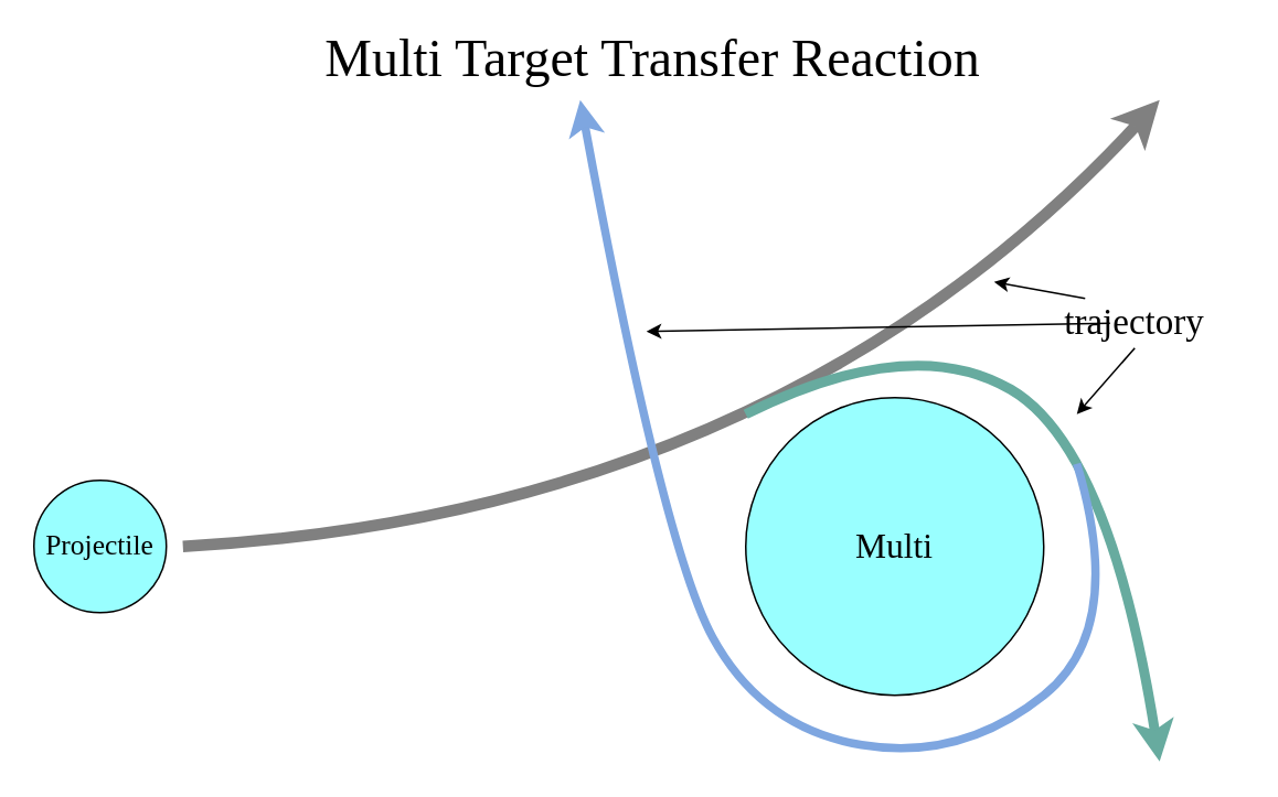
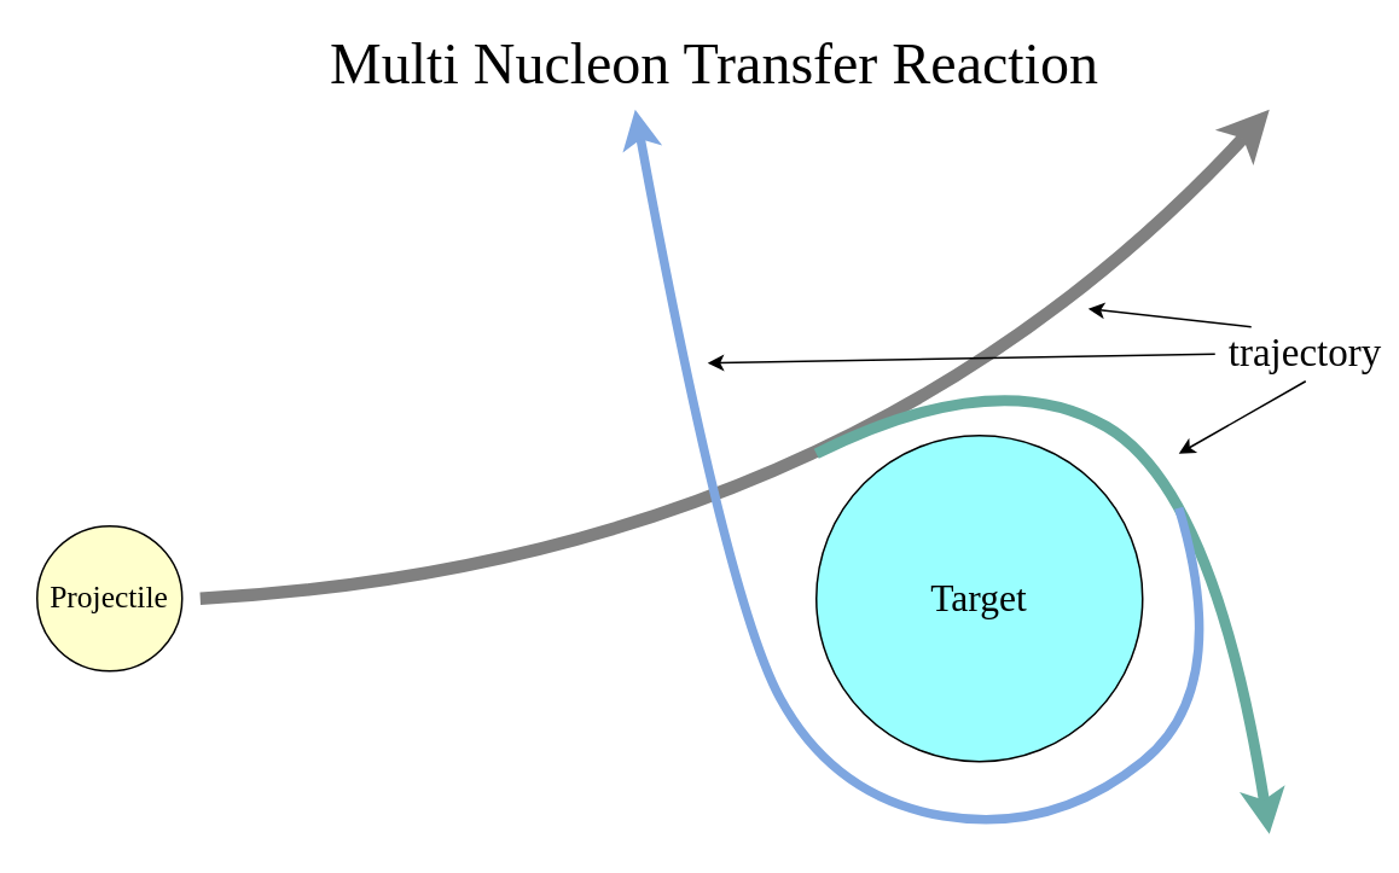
- <mxCell id="7" value="Multi Target Transfer Reaction" style="text;html=1;strokeColor=none;fillColor=none;align=center;verticalAlign=middle;whiteSpace=wrap;rounded=0;fillStyle=solid;fontFamily=Times New Roman;fontSize=32;" parent="1" vertex="1"><mxGeometry x="149" y="20" width="490" height="30" as="geometry" /></mxCell>
+ <mxCell id="7" value="Multi Nucleon Transfer Reaction" style="text;html=1;strokeColor=none;fillColor=none;align=center;verticalAlign=middle;whiteSpace=wrap;rounded=0;fillStyle=solid;fontFamily=Times New Roman;fontSize=32;" parent="1" vertex="1"><mxGeometry x="149" y="20" width="490" height="30" as="geometry" /></mxCell>
- <mxCell id="8" value="trajectory" style="text;html=1;strokeColor=none;fillColor=none;align=center;verticalAlign=middle;whiteSpace=wrap;rounded=0;fillStyle=solid;fontFamily=Times New Roman;fontSize=22;" parent="1" vertex="1"><mxGeometry x="655" y="180" width="60" height="30" as="geometry" /></mxCell>
+ <mxCell id="8" value="trajectory" style="text;html=1;strokeColor=none;fillColor=none;align=center;verticalAlign=middle;whiteSpace=wrap;rounded=0;fillStyle=solid;fontFamily=Times New Roman;fontSize=22;" parent="1" vertex="1"><mxGeometry x="690" y="180" width="60" height="30" as="geometry" /></mxCell>
- <mxCell id="2" value="&lt;font style=&quot;font-size: 17px;&quot; face=&quot;Times New Roman&quot;&gt;Projectile&lt;/font&gt;" style="ellipse;whiteSpace=wrap;html=1;aspect=fixed;fillColor=#99ffff;" parent="1" vertex="1"><mxGeometry x="20" y="290" width="80" height="80" as="geometry" /></mxCell>
+ <mxCell id="2" value="&lt;font style=&quot;font-size: 17px;&quot; face=&quot;Times New Roman&quot;&gt;Projectile&lt;/font&gt;" style="ellipse;whiteSpace=wrap;html=1;aspect=fixed;fillColor=#FFFFCC;" parent="1" vertex="1"><mxGeometry x="20" y="290" width="80" height="80" as="geometry" /></mxCell>
- <mxCell id="3" value="&lt;font style=&quot;font-size: 21px;&quot; face=&quot;Times New Roman&quot;&gt;Multi&lt;/font&gt;" style="ellipse;whiteSpace=wrap;html=1;aspect=fixed;gradientColor=none;strokeColor=#000000;fillStyle=solid;fillColor=#99FFFF;" parent="1" vertex="1"><mxGeometry x="450" y="240" width="180" height="180" as="geometry" /></mxCell>
+ <mxCell id="3" value="&lt;font style=&quot;font-size: 21px;&quot; face=&quot;Times New Roman&quot;&gt;Target&lt;/font&gt;" style="ellipse;whiteSpace=wrap;html=1;aspect=fixed;gradientColor=none;strokeColor=#000000;fillStyle=solid;fillColor=#99FFFF;" parent="1" vertex="1"><mxGeometry x="450" y="240" width="180" height="180" as="geometry" /></mxCell>
